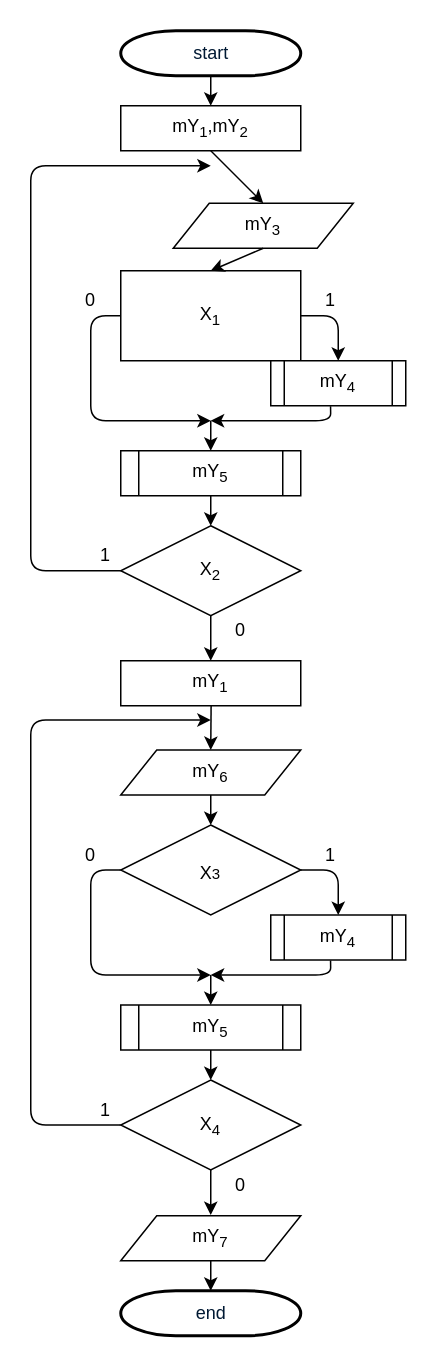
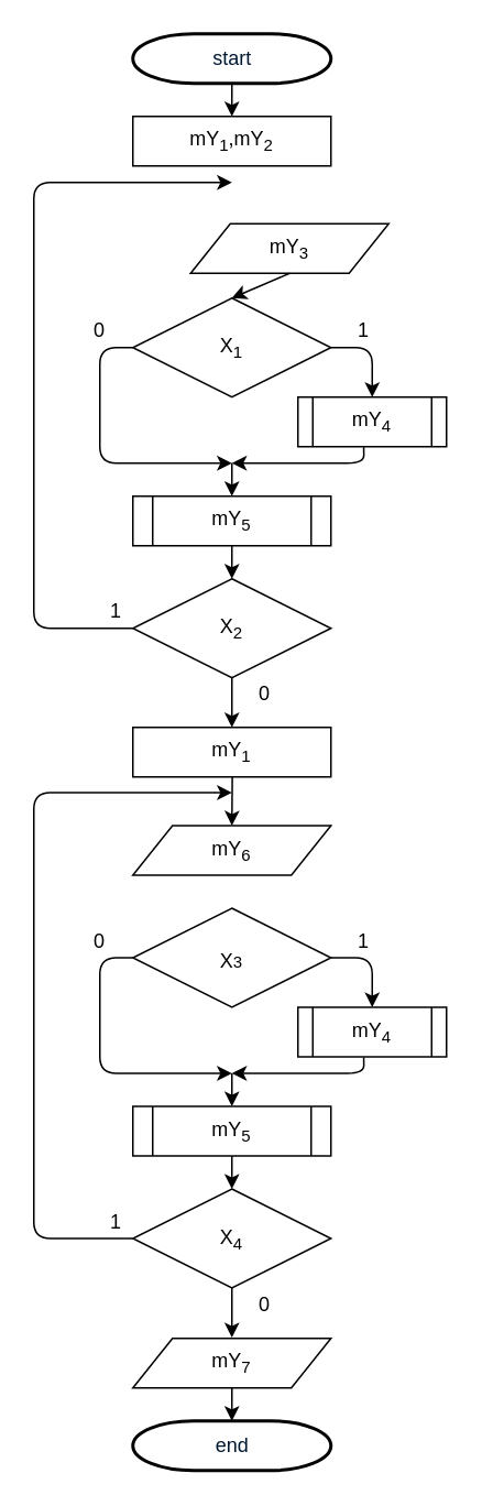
- <mxCell id="7" value="" style="endArrow=classic;html=1;exitX=0.5;exitY=1;exitDx=0;exitDy=0;entryX=0.5;entryY=0;entryDx=0;entryDy=0;" edge="1" parent="1" source="3" target="5"><mxGeometry width="50" height="50" relative="1" as="geometry"><mxPoint x="130" y="160" as="sourcePoint" /><mxPoint x="180" y="110" as="targetPoint" /></mxGeometry></mxCell>
- <mxCell id="6" value="X&lt;sub&gt;1&lt;/sub&gt;" style="whiteSpace=wrap;html=1;rounded=0;" vertex="1" parent="1"><mxGeometry x="80" y="180" width="120" height="60" as="geometry" /></mxCell>
+ <mxCell id="6" value="X&lt;sub&gt;1&lt;/sub&gt;" style="rhombus;whiteSpace=wrap;html=1;" vertex="1" parent="1"><mxGeometry x="80" y="180" width="120" height="60" as="geometry" /></mxCell>
- <mxCell id="27" value="" style="endArrow=classic;html=1;exitX=0.5;exitY=1;exitDx=0;exitDy=0;entryX=0.5;entryY=0;entryDx=0;entryDy=0;" edge="1" parent="1" source="24" target="25"><mxGeometry width="50" height="50" relative="1" as="geometry"><mxPoint x="130" y="579.5" as="sourcePoint" /><mxPoint x="180" y="529.5" as="targetPoint" /></mxGeometry></mxCell>
